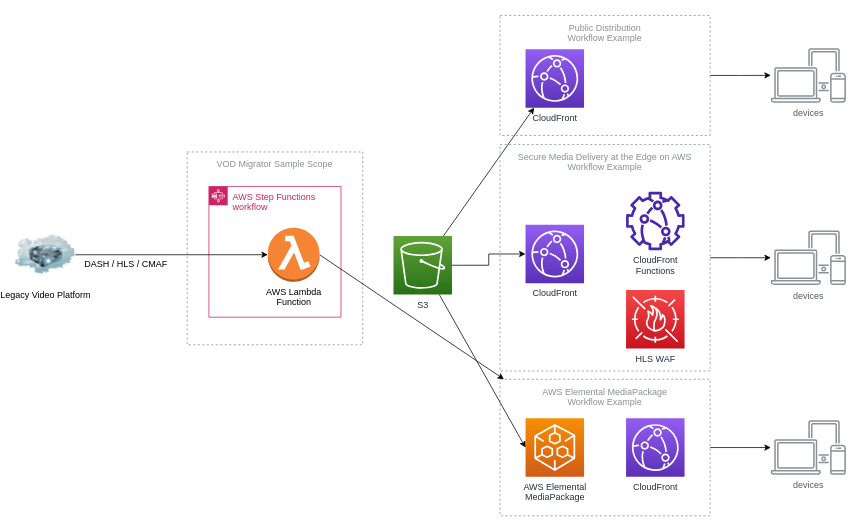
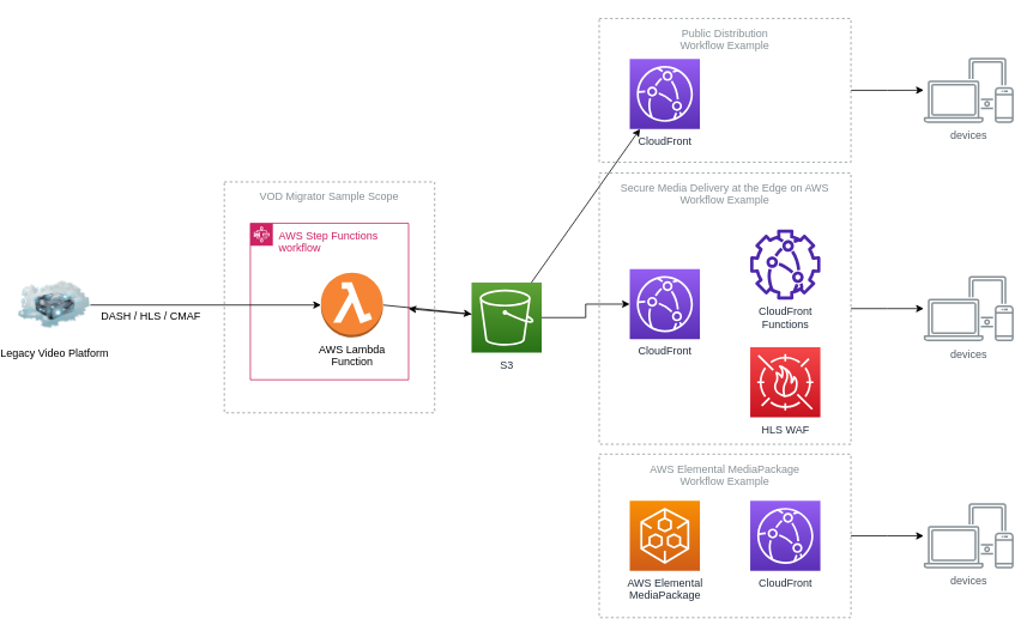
- <mxCell id="10" value="" style="endArrow=classic;html=1;exitX=1;exitY=0.5;exitDx=0;exitDy=0;exitPerimeter=0;labelBorderColor=none;" parent="1" source="22" target="4" edge="1"><mxGeometry width="50" height="50" relative="1" as="geometry"><mxPoint x="389" y="339" as="sourcePoint" /><mxPoint x="470" y="339" as="targetPoint" /></mxGeometry></mxCell>
+ <mxCell id="10" value="" style="endArrow=classic;html=1;exitX=1;exitY=0.5;exitDx=0;exitDy=0;exitPerimeter=0;labelBorderColor=none;" parent="1" source="22" target="9" edge="1"><mxGeometry width="50" height="50" relative="1" as="geometry"><mxPoint x="389" y="339" as="sourcePoint" /><mxPoint x="470" y="339" as="targetPoint" /></mxGeometry></mxCell>
- <mxCell id="21" value="" style="endArrow=classic;html=1;entryX=0;entryY=0.5;entryDx=0;entryDy=0;entryPerimeter=0;labelBorderColor=none;" parent="1" source="9" target="20" edge="1"><mxGeometry width="50" height="50" relative="1" as="geometry"><mxPoint x="601" y="309" as="sourcePoint" /><mxPoint x="587" y="599" as="targetPoint" /></mxGeometry></mxCell>
+ <mxCell id="21" value="" style="endArrow=classic;html=1;labelBorderColor=none;" parent="1" source="9" target="5" edge="1"><mxGeometry width="50" height="50" relative="1" as="geometry"><mxPoint x="601" y="309" as="sourcePoint" /><mxPoint x="587" y="599" as="targetPoint" /></mxGeometry></mxCell>
